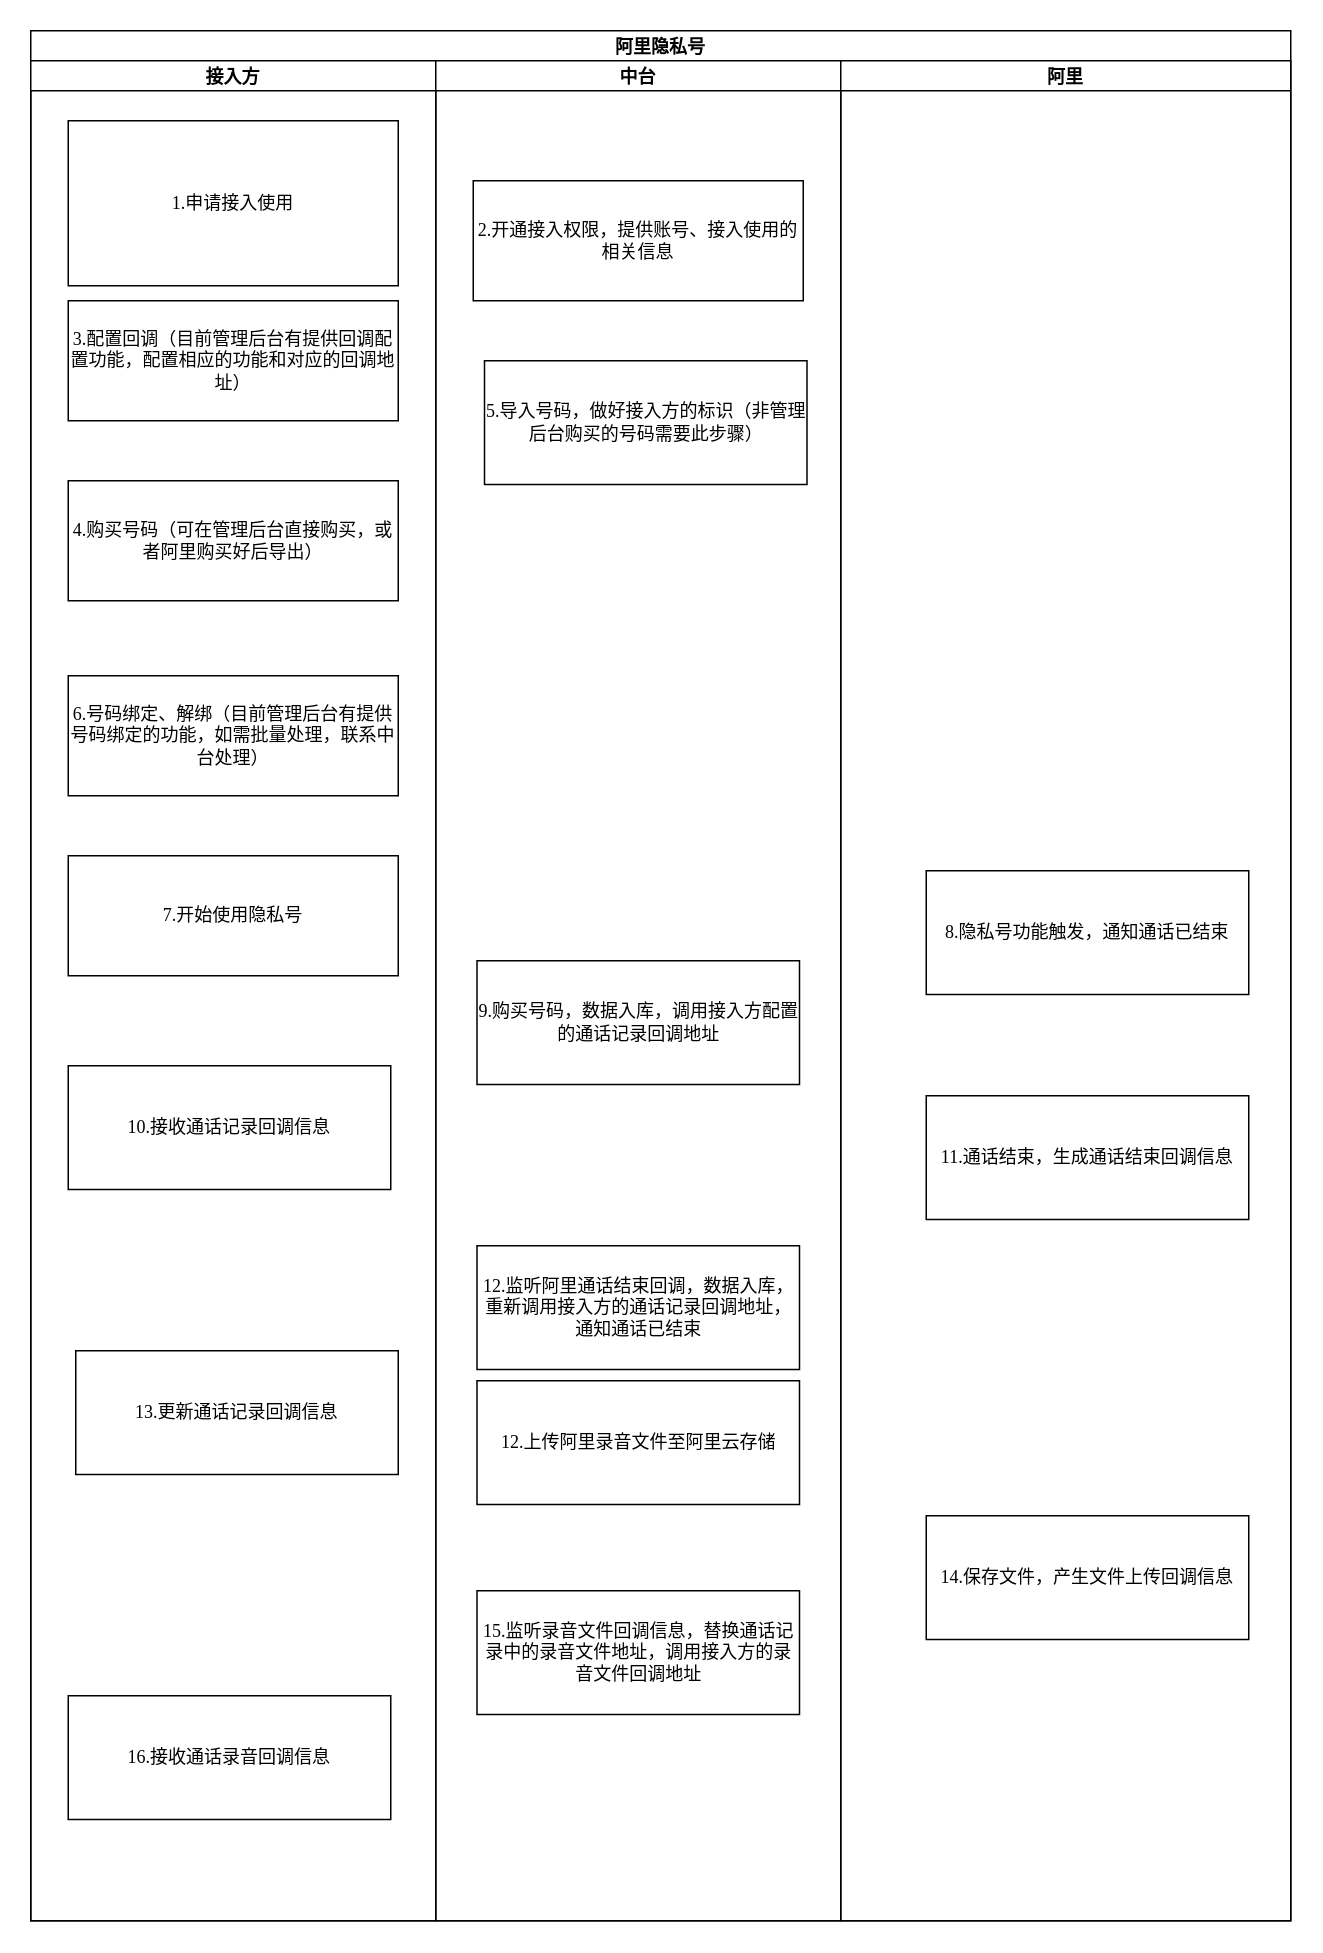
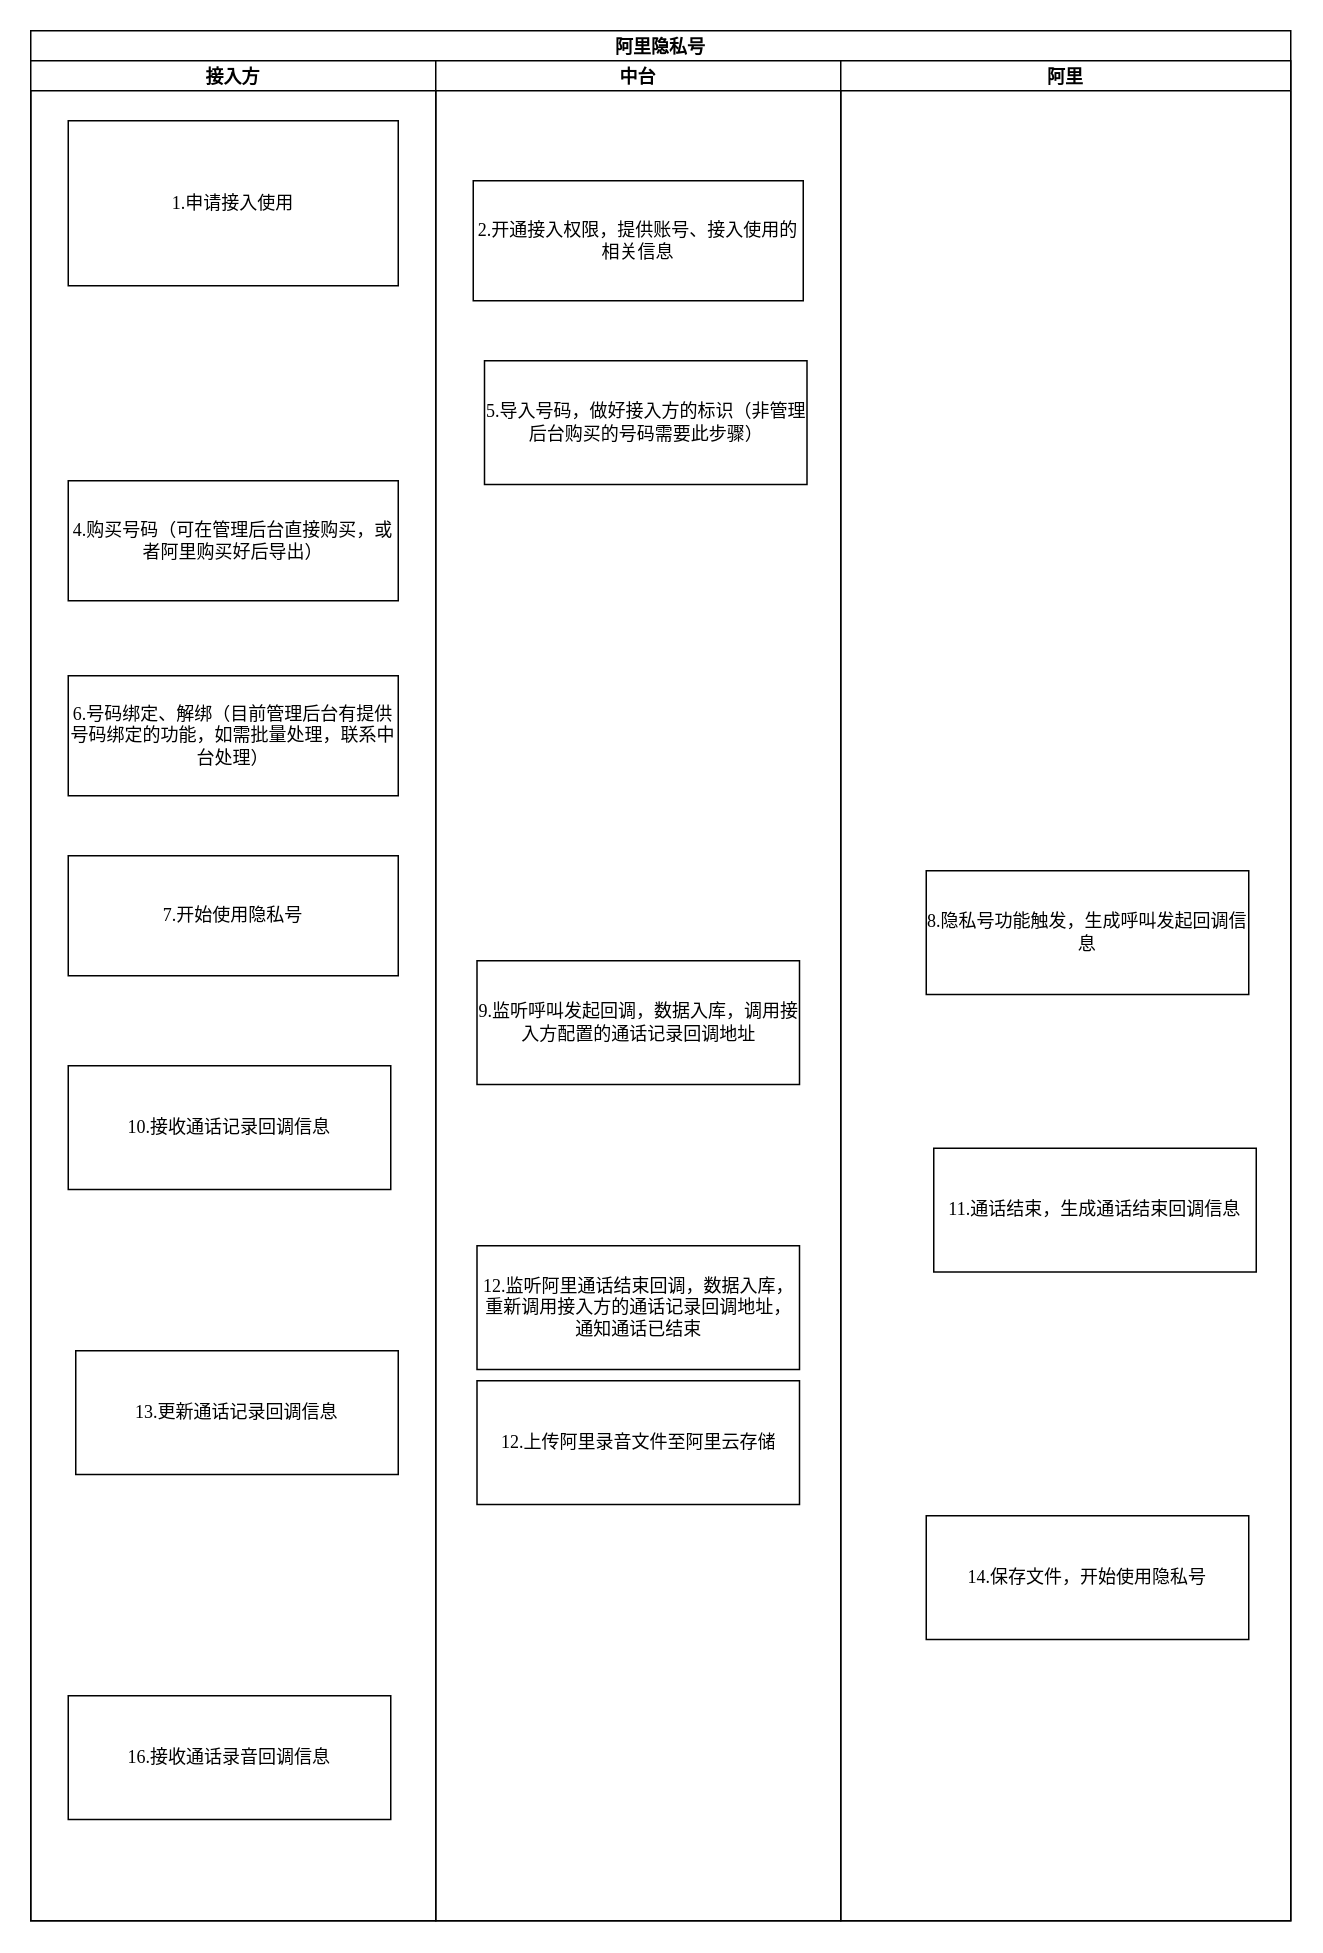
- <mxCell id="6" value="3.配置回调（目前管理后台有提供回调配置功能，配置相应的功能和对应的回调地址）" style="rounded=0;whiteSpace=wrap;html=1;labelBackgroundColor=none;labelBorderColor=none;fontFamily=Verdana;verticalAlign=middle;" vertex="1" parent="3"><mxGeometry x="25" y="160" width="220" height="80" as="geometry" /></mxCell>
- <mxCell id="20" value="8.隐私号功能触发，通知通话已结束" style="rounded=0;whiteSpace=wrap;html=1;labelBackgroundColor=none;labelBorderColor=none;fontFamily=Verdana;verticalAlign=middle;" vertex="1" parent="19"><mxGeometry x="57" y="540" width="215" height="82.5" as="geometry" /></mxCell>
+ <mxCell id="20" value="8.隐私号功能触发，生成呼叫发起回调信息" style="rounded=0;whiteSpace=wrap;html=1;labelBackgroundColor=none;labelBorderColor=none;fontFamily=Verdana;verticalAlign=middle;" vertex="1" parent="19"><mxGeometry x="57" y="540" width="215" height="82.5" as="geometry" /></mxCell>
- <mxCell id="15" value="9.购买号码，数据入库，调用接入方配置的通话记录回调地址" style="rounded=0;whiteSpace=wrap;html=1;labelBackgroundColor=none;labelBorderColor=none;fontFamily=Verdana;verticalAlign=middle;" vertex="1" parent="12"><mxGeometry x="27.5" y="600" width="215" height="82.5" as="geometry" /></mxCell>
+ <mxCell id="15" value="9.监听呼叫发起回调，数据入库，调用接入方配置的通话记录回调地址" style="rounded=0;whiteSpace=wrap;html=1;labelBackgroundColor=none;labelBorderColor=none;fontFamily=Verdana;verticalAlign=middle;" vertex="1" parent="12"><mxGeometry x="27.5" y="600" width="215" height="82.5" as="geometry" /></mxCell>
- <mxCell id="21" value="11.通话结束，生成通话结束回调信息" style="rounded=0;whiteSpace=wrap;html=1;labelBackgroundColor=none;labelBorderColor=none;fontFamily=Verdana;verticalAlign=middle;" vertex="1" parent="19"><mxGeometry x="57" y="690" width="215" height="82.5" as="geometry" /></mxCell>
+ <mxCell id="21" value="11.通话结束，生成通话结束回调信息" style="rounded=0;whiteSpace=wrap;html=1;labelBackgroundColor=none;labelBorderColor=none;fontFamily=Verdana;verticalAlign=middle;" vertex="1" parent="19"><mxGeometry x="62" y="725" width="215" height="82.5" as="geometry" /></mxCell>
- <mxCell id="22" value="14.保存文件，产生文件上传回调信息" style="rounded=0;whiteSpace=wrap;html=1;labelBackgroundColor=none;labelBorderColor=none;fontFamily=Verdana;verticalAlign=middle;" vertex="1" parent="19"><mxGeometry x="57" y="970" width="215" height="82.5" as="geometry" /></mxCell>
+ <mxCell id="22" value="14.保存文件，开始使用隐私号" style="rounded=0;whiteSpace=wrap;html=1;labelBackgroundColor=none;labelBorderColor=none;fontFamily=Verdana;verticalAlign=middle;" vertex="1" parent="19"><mxGeometry x="57" y="970" width="215" height="82.5" as="geometry" /></mxCell>
- <mxCell id="18" value="15.监听录音文件回调信息，替换通话记录中的录音文件地址，调用接入方的录音文件回调地址" style="rounded=0;whiteSpace=wrap;html=1;labelBackgroundColor=none;labelBorderColor=none;fontFamily=Verdana;verticalAlign=middle;" vertex="1" parent="12"><mxGeometry x="27.5" y="1020" width="215" height="82.5" as="geometry" /></mxCell>
